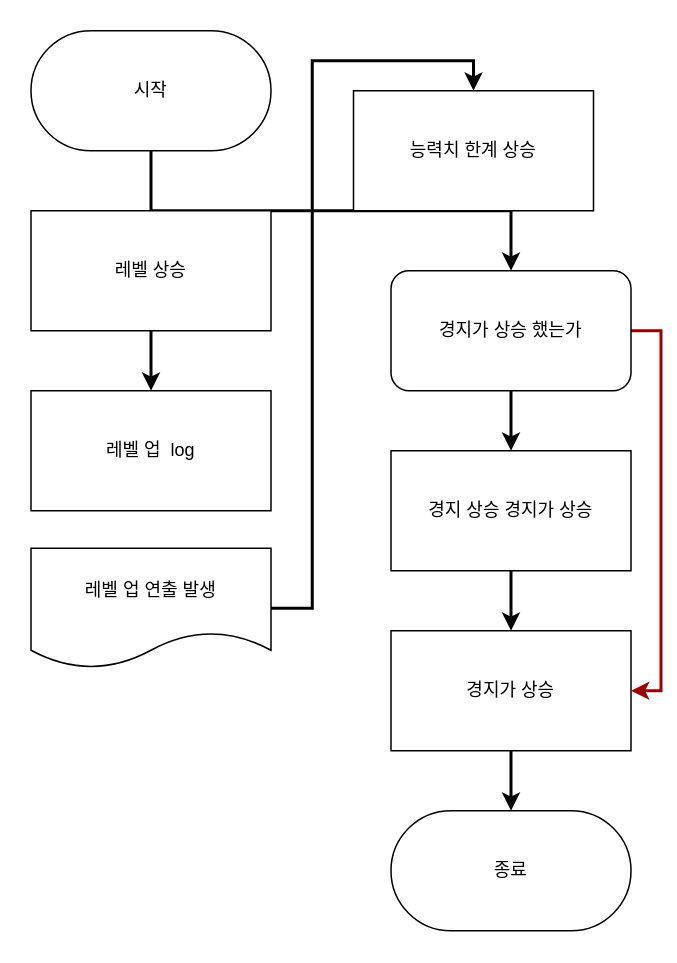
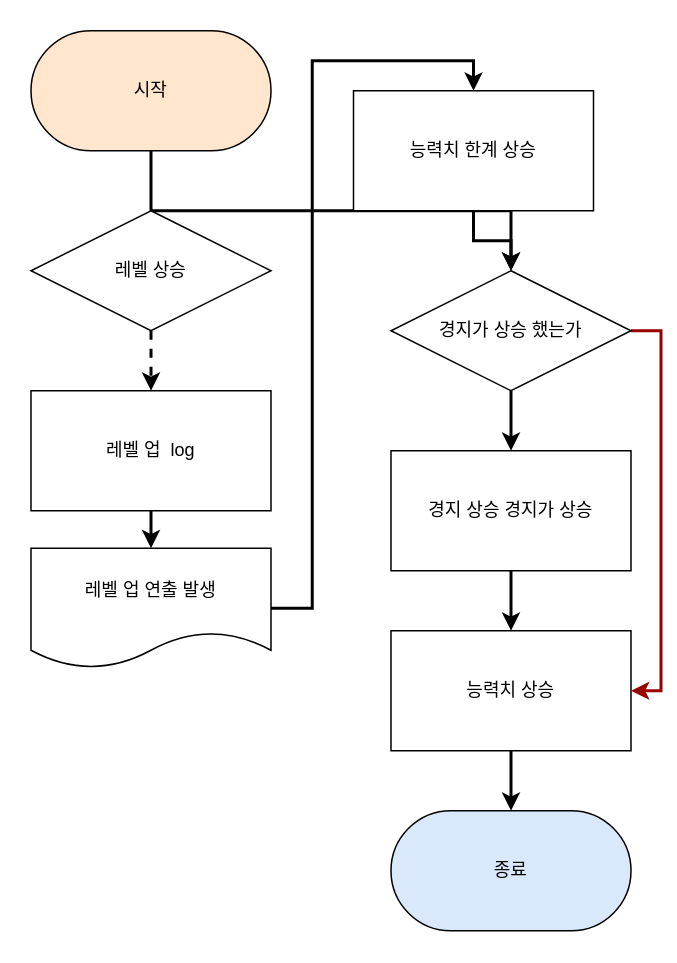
- <mxCell id="3" value="시작" style="rounded=1;whiteSpace=wrap;html=1;arcSize=50;" vertex="1" parent="1"><mxGeometry width="160" height="80" as="geometry" x="20" y="20" /></mxCell>
+ <mxCell id="3" value="시작" style="rounded=1;whiteSpace=wrap;html=1;arcSize=50;fillColor=#ffe6cc;" vertex="1" parent="1"><mxGeometry width="160" height="80" as="geometry" x="20" y="20" /></mxCell>
+ <mxCell id="11" style="edgeStyle=orthogonalEdgeStyle;rounded=0;orthogonalLoop=1;jettySize=auto;html=1;exitX=0.5;exitY=1;exitDx=0;exitDy=0;entryX=0.5;entryY=0;entryDx=0;entryDy=0;strokeWidth=2;" edge="1" parent="1" source="12" target="8"><mxGeometry relative="1" as="geometry" /></mxCell>
- <mxCell id="16" value="레벨 상승" style="whiteSpace=wrap;html=1;" vertex="1" parent="1"><mxGeometry y="140" width="160" height="80" as="geometry" x="20" /></mxCell>
+ <mxCell id="16" value="레벨 상승" style="rhombus;whiteSpace=wrap;html=1;" vertex="1" parent="1"><mxGeometry y="140" width="160" height="80" as="geometry" x="20" /></mxCell>
- <mxCell id="8" value="경지가 상승 했는가" style="whiteSpace=wrap;html=1;rounded=1;" vertex="1" parent="1"><mxGeometry x="260" y="180" width="160" height="80" as="geometry" /></mxCell>
+ <mxCell id="8" value="경지가 상승 했는가" style="rhombus;whiteSpace=wrap;html=1;" vertex="1" parent="1"><mxGeometry x="260" y="180" width="160" height="80" as="geometry" /></mxCell>
- <mxCell id="15" style="edgeStyle=orthogonalEdgeStyle;rounded=0;orthogonalLoop=1;jettySize=auto;html=1;exitX=0.5;exitY=1;exitDx=0;exitDy=0;entryX=0.5;entryY=0;entryDx=0;entryDy=0;strokeWidth=2;" edge="1" parent="1" source="16" target="18"><mxGeometry relative="1" as="geometry" /></mxCell>
+ <mxCell id="15" style="edgeStyle=orthogonalEdgeStyle;rounded=0;orthogonalLoop=1;jettySize=auto;html=1;exitX=0.5;exitY=1;exitDx=0;exitDy=0;entryX=0.5;entryY=0;entryDx=0;entryDy=0;strokeWidth=2;dashed=1;" edge="1" parent="1" source="16" target="18"><mxGeometry relative="1" as="geometry" /></mxCell>
+ <mxCell id="17" style="edgeStyle=orthogonalEdgeStyle;rounded=0;orthogonalLoop=1;jettySize=auto;html=1;exitX=0.5;exitY=1;exitDx=0;exitDy=0;entryX=0.5;entryY=0;entryDx=0;entryDy=0;strokeWidth=2;" edge="1" parent="1" source="18" target="14"><mxGeometry relative="1" as="geometry" /></mxCell>
- <mxCell id="5" value="경지가 상승" style="whiteSpace=wrap;html=1;" vertex="1" parent="1"><mxGeometry x="260" y="420" width="160" height="80" as="geometry" /></mxCell>
+ <mxCell id="5" value="능력치 상승" style="whiteSpace=wrap;html=1;" vertex="1" parent="1"><mxGeometry x="260" y="420" width="160" height="80" as="geometry" /></mxCell>
- <mxCell id="19" value="종료" style="rounded=1;whiteSpace=wrap;html=1;arcSize=50;" vertex="1" parent="1"><mxGeometry x="260" y="540" width="160" height="80" as="geometry" /></mxCell>
+ <mxCell id="19" value="종료" style="rounded=1;whiteSpace=wrap;html=1;arcSize=50;fillColor=#dae8fc;" vertex="1" parent="1"><mxGeometry x="260" y="540" width="160" height="80" as="geometry" /></mxCell>
